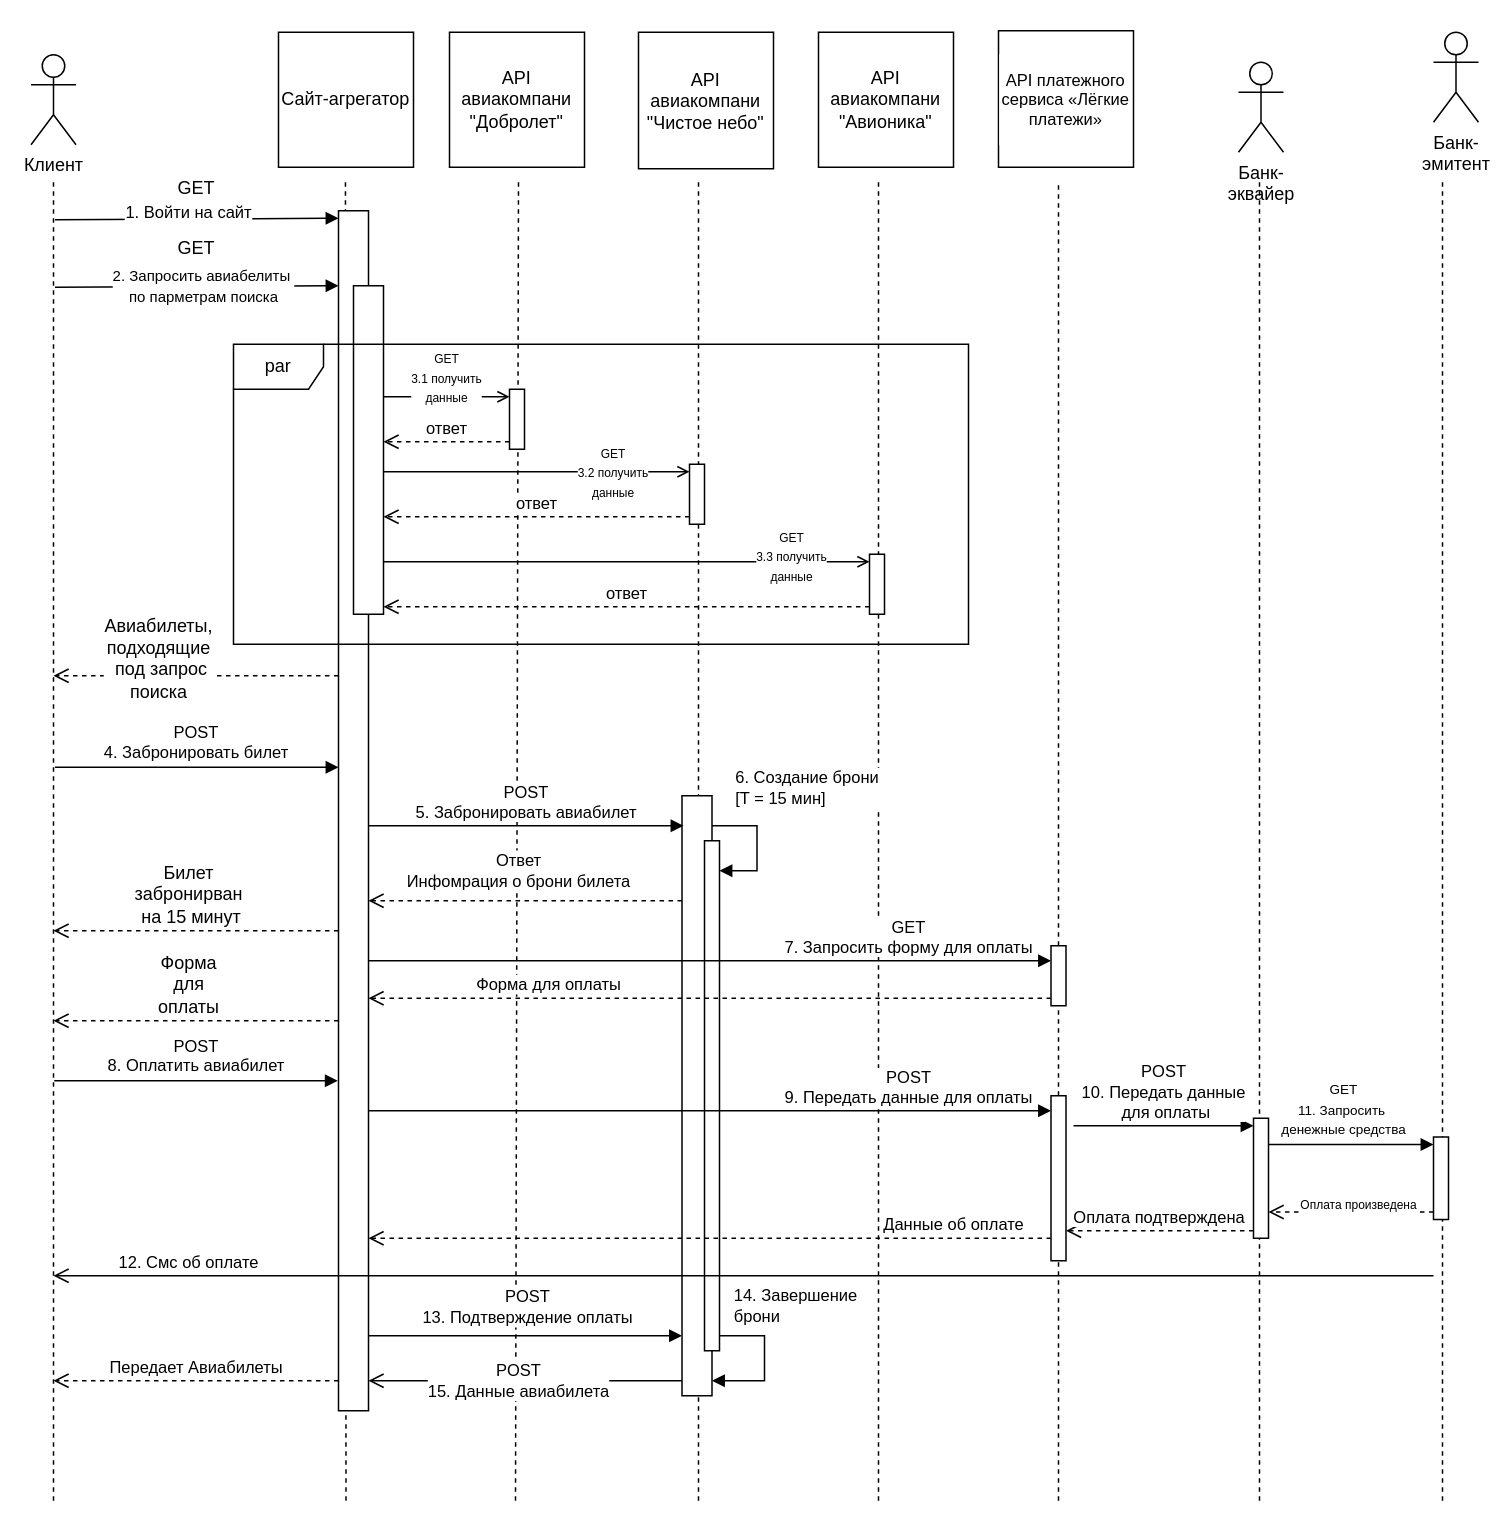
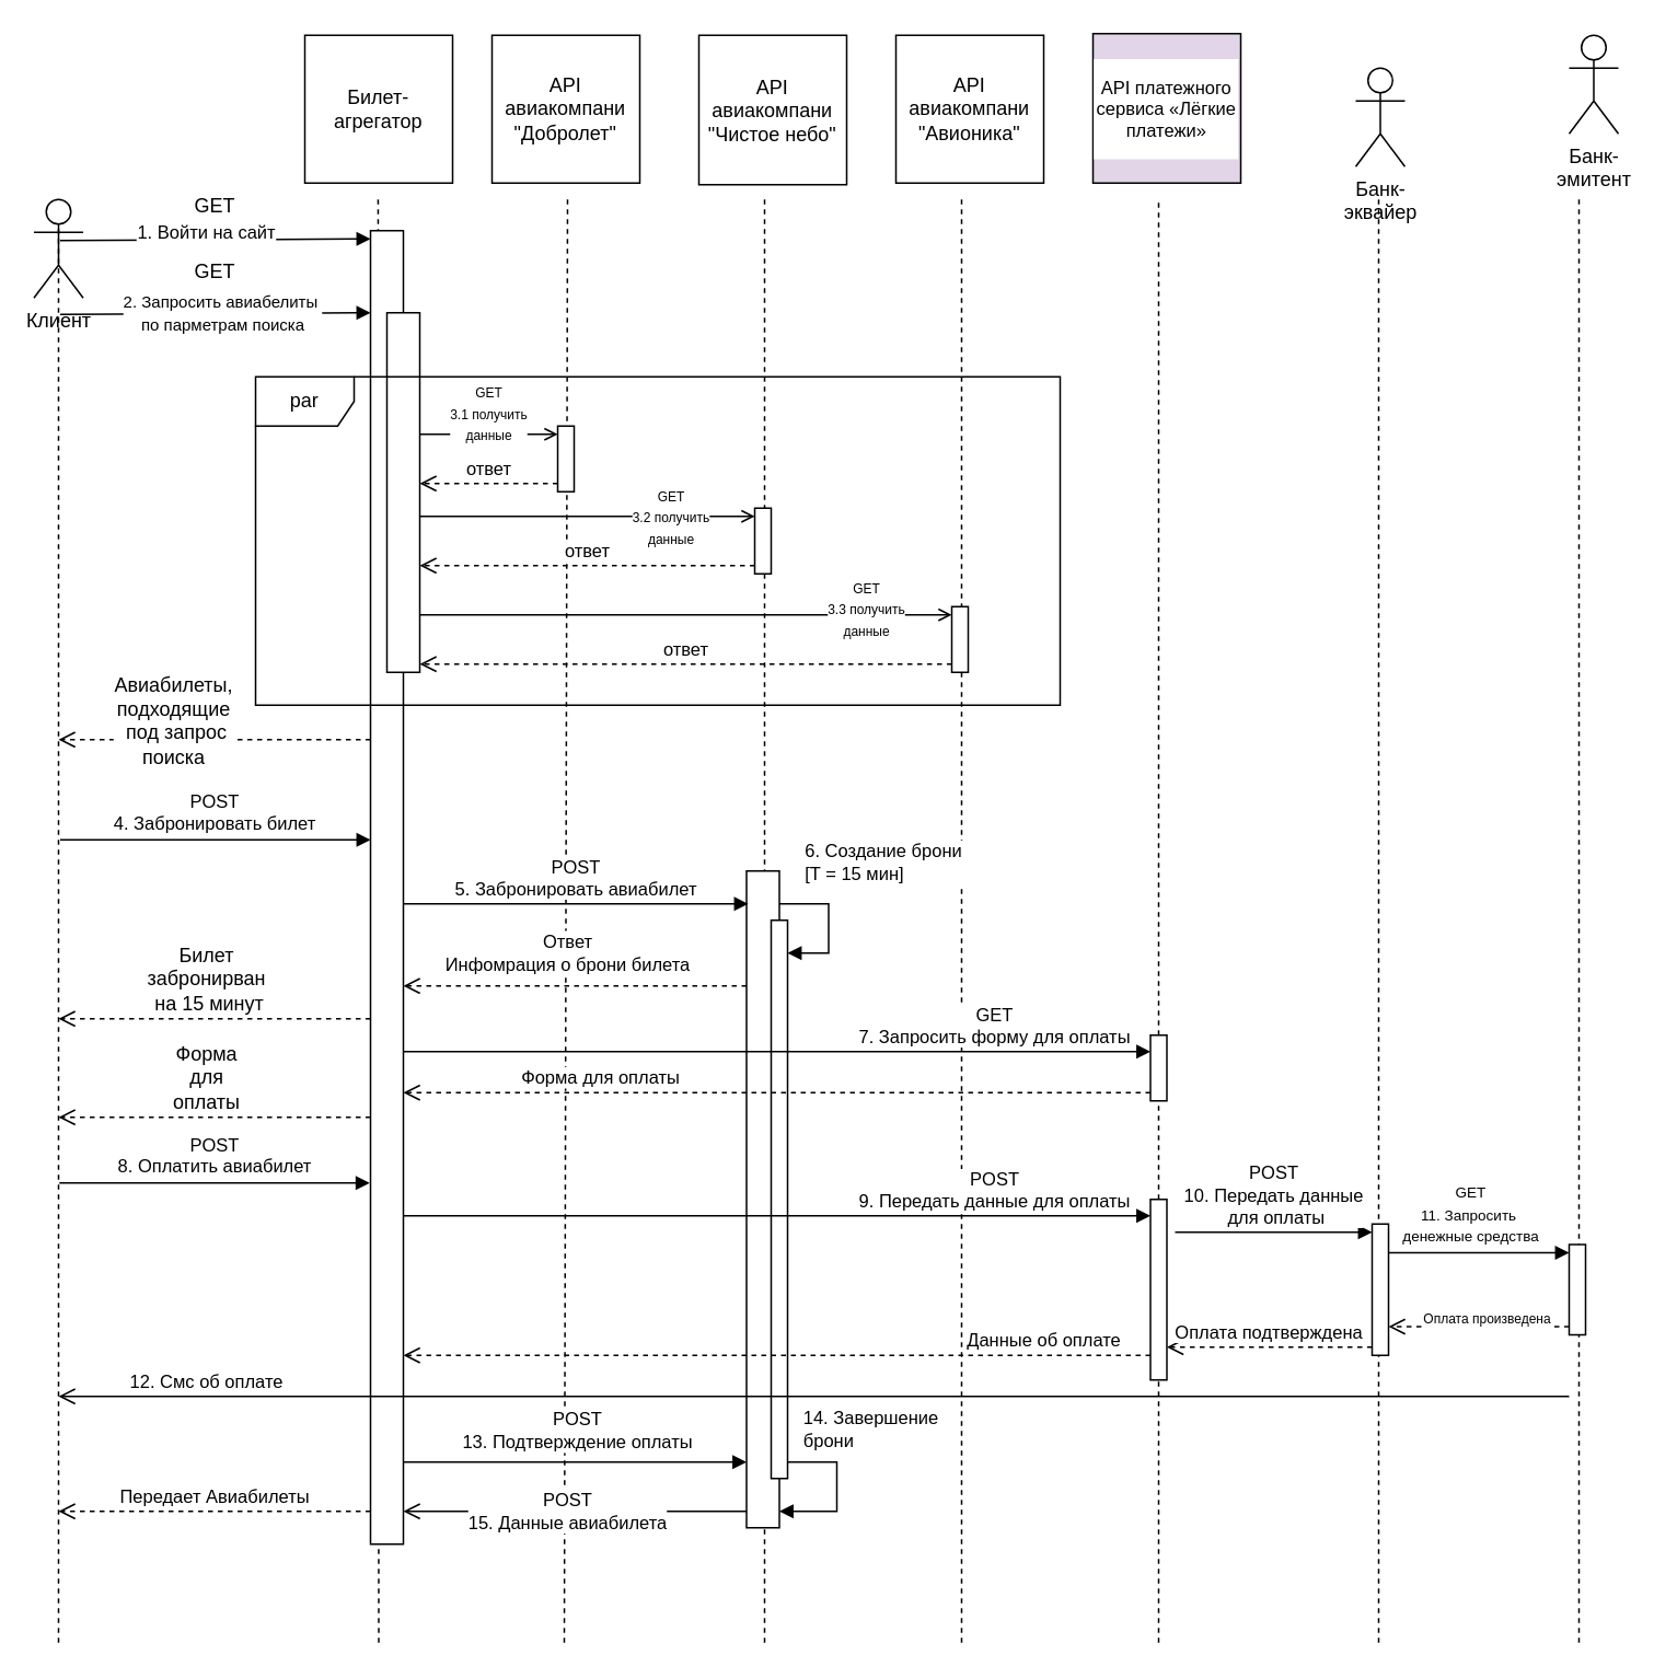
- <mxCell id="7" value="&lt;p&gt;&lt;span style=&quot;text-align: start; white-space-collapse: preserve;&quot;&gt;&lt;font face=&quot;Helvetica&quot;&gt;API платежного сервиса «Лёгкие платежи»&lt;/font&gt;&lt;/span&gt;&lt;/p&gt;" style="html=1;whiteSpace=wrap;labelBackgroundColor=default;fontColor=default;fontSize=11;" vertex="1" parent="1"><mxGeometry x="665" y="20" width="90" height="91" as="geometry" /></mxCell>
+ <mxCell id="7" value="&lt;p&gt;&lt;span style=&quot;text-align: start; white-space-collapse: preserve;&quot;&gt;&lt;font face=&quot;Helvetica&quot;&gt;API платежного сервиса «Лёгкие платежи»&lt;/font&gt;&lt;/span&gt;&lt;/p&gt;" style="html=1;whiteSpace=wrap;labelBackgroundColor=default;fontColor=default;fontSize=11;fillColor=#e1d5e7;" vertex="1" parent="1"><mxGeometry x="665" y="20" width="90" height="91" as="geometry" /></mxCell>
- <mxCell id="10" value="Клиент" style="shape=umlActor;verticalLabelPosition=bottom;verticalAlign=top;html=1;" vertex="1" parent="1"><mxGeometry x="20" y="36" width="30" height="60" as="geometry" /></mxCell>
+ <mxCell id="10" value="Клиент" style="shape=umlActor;verticalLabelPosition=bottom;verticalAlign=top;html=1;" vertex="1" parent="1"><mxGeometry x="20" y="121" width="30" height="60" as="geometry" /></mxCell>
- <mxCell id="2" value="Сайт-агрегатор" style="html=1;whiteSpace=wrap;" vertex="1" parent="1"><mxGeometry x="185" y="21" width="90" height="90" as="geometry" /></mxCell>
+ <mxCell id="2" value="Билет-агрегатор" style="html=1;whiteSpace=wrap;" vertex="1" parent="1"><mxGeometry x="185" y="21" width="90" height="90" as="geometry" /></mxCell>
